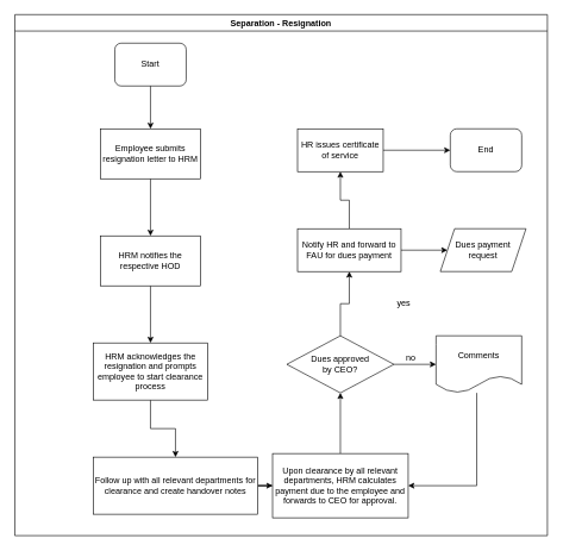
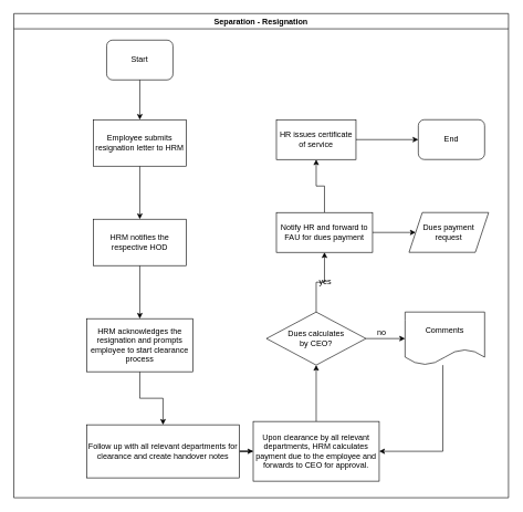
- <mxCell id="23" value="yes" style="text;html=1;strokeColor=none;fillColor=none;align=center;verticalAlign=middle;whiteSpace=wrap;rounded=0;" vertex="1" parent="2"><mxGeometry x="525" y="395" width="40" height="20" as="geometry" /></mxCell>
+ <mxCell id="23" value="yes" style="text;html=1;strokeColor=none;fillColor=none;align=center;verticalAlign=middle;whiteSpace=wrap;rounded=0;" vertex="1" parent="2"><mxGeometry x="450" y="395" width="40" height="20" as="geometry" /></mxCell>
- <mxCell id="17" value="&lt;div&gt;Dues approved&lt;/div&gt;&lt;div&gt; by CEO?&lt;/div&gt;" style="rhombus;whiteSpace=wrap;html=1;rounded=0;" vertex="1" parent="2"><mxGeometry x="381" y="450" width="150" height="80" as="geometry" /></mxCell>
+ <mxCell id="17" value="&lt;div&gt;Dues calculates&lt;/div&gt;&lt;div&gt; by CEO?&lt;/div&gt;" style="rhombus;whiteSpace=wrap;html=1;rounded=0;" vertex="1" parent="2"><mxGeometry x="381" y="450" width="150" height="80" as="geometry" /></mxCell>
